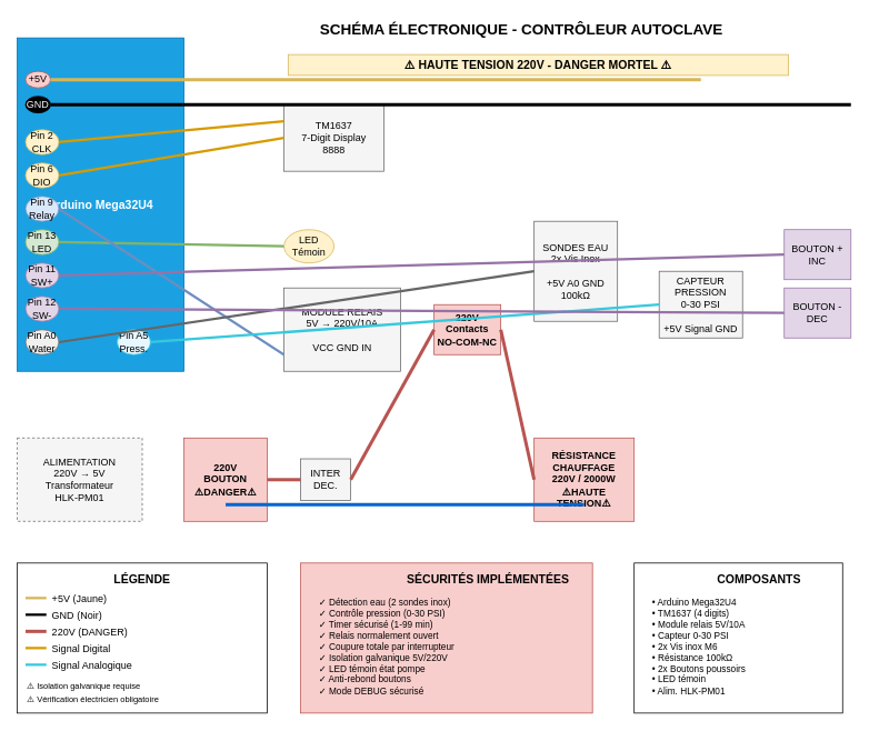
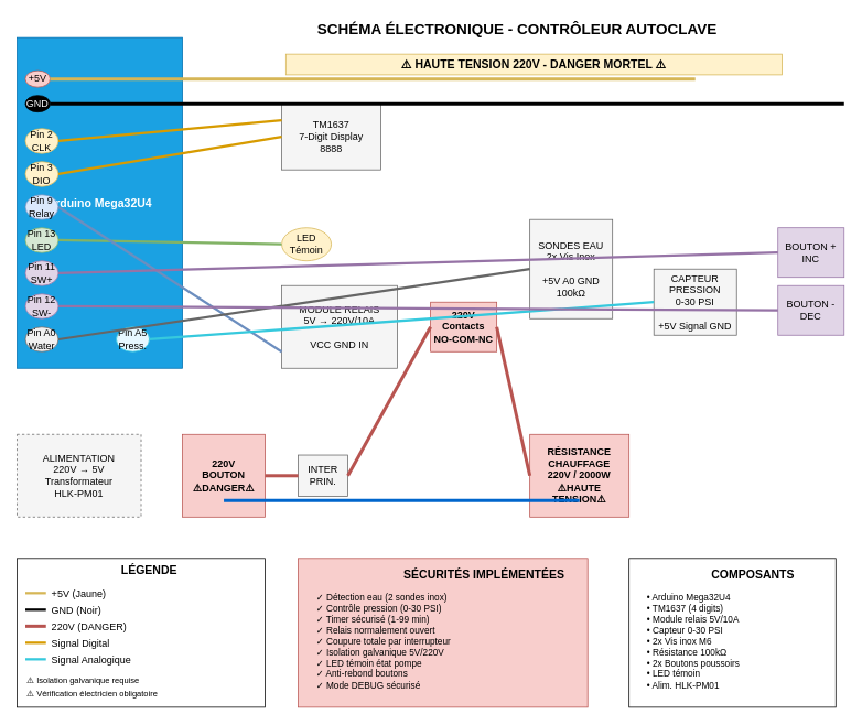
- <mxCell id="8" value="Pin 6&#10;DIO" style="ellipse;whiteSpace=wrap;html=1;fillColor=#fff2cc;strokeColor=#d6b656;" vertex="1" parent="1"><mxGeometry x="30" y="195" width="40" height="30" as="geometry" /></mxCell>
+ <mxCell id="8" value="Pin 3&#10;DIO" style="ellipse;whiteSpace=wrap;html=1;fillColor=#fff2cc;strokeColor=#d6b656;" vertex="1" parent="1"><mxGeometry x="30" y="195" width="40" height="30" as="geometry" /></mxCell>
- <mxCell id="25" value="INTER&#10;DEC." style="rounded=0;whiteSpace=wrap;html=1;fillColor=#f5f5f5;strokeColor=#666666;" vertex="1" parent="1"><mxGeometry x="360" y="550" width="60" height="50" as="geometry" /></mxCell>
+ <mxCell id="25" value="INTER&#10;PRIN." style="rounded=0;whiteSpace=wrap;html=1;fillColor=#f5f5f5;strokeColor=#666666;" vertex="1" parent="1"><mxGeometry x="360" y="550" width="60" height="50" as="geometry" /></mxCell>
- <mxCell id="42" value="LÉGENDE" style="text;html=1;strokeColor=none;fillColor=none;align=center;verticalAlign=middle;whiteSpace=wrap;rounded=0;fontSize=14;fontStyle=1" vertex="1" parent="1"><mxGeometry x="120" y="685" width="100" height="20" as="geometry" /></mxCell>
+ <mxCell id="42" value="LÉGENDE" style="text;html=1;strokeColor=none;fillColor=none;align=center;verticalAlign=middle;whiteSpace=wrap;rounded=0;fontSize=14;fontStyle=1" vertex="1" parent="1"><mxGeometry x="130" y="680" width="100" height="20" as="geometry" /></mxCell>
